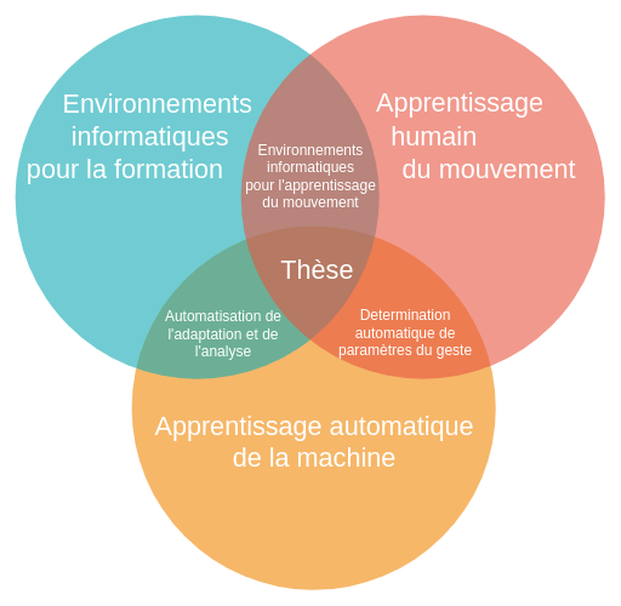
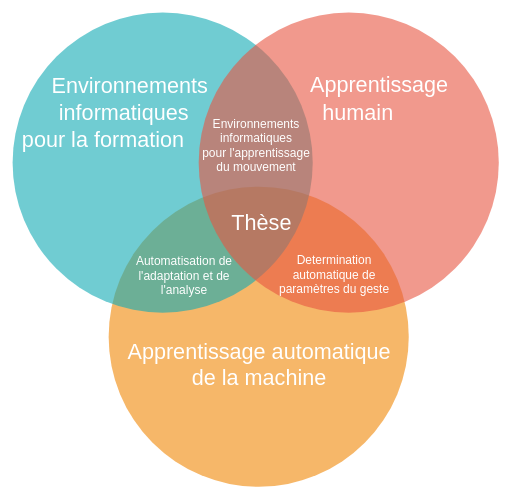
- <mxCell id="6" value="&lt;font style=&quot;font-size: 36px&quot;&gt;&amp;nbsp;du mouvement&amp;nbsp;&lt;/font&gt;" style="text;fontSize=24;align=center;verticalAlign=middle;html=1;fontColor=#FFFFFF;" parent="1" vertex="1"><mxGeometry x="551" y="207" width="240" height="50" as="geometry" /></mxCell>
